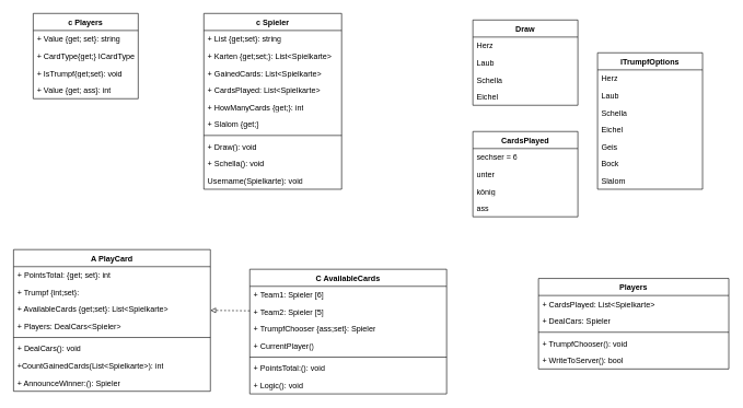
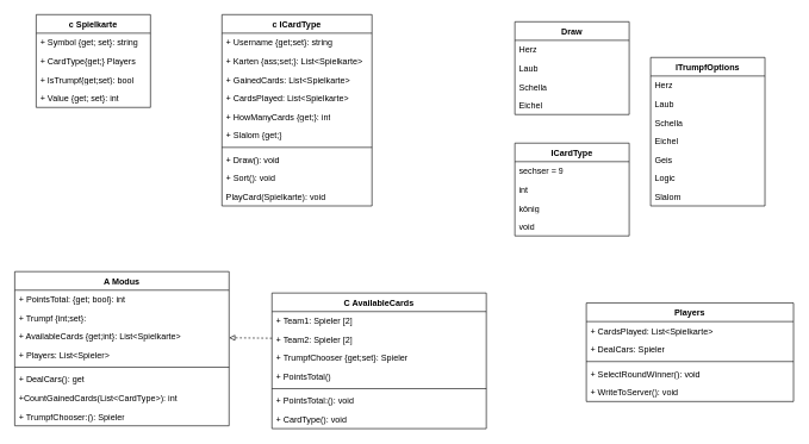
- <mxCell id="2" value="c Players" style="swimlane;fontStyle=1;align=center;verticalAlign=top;childLayout=stackLayout;horizontal=1;startSize=26;horizontalStack=0;resizeParent=1;resizeParentMax=0;resizeLast=0;collapsible=1;marginBottom=0;whiteSpace=wrap;html=1;" parent="1" vertex="1"><mxGeometry x="50" y="20" width="160" height="130" as="geometry" /></mxCell>
+ <mxCell id="2" value="c Spielkarte" style="swimlane;fontStyle=1;align=center;verticalAlign=top;childLayout=stackLayout;horizontal=1;startSize=26;horizontalStack=0;resizeParent=1;resizeParentMax=0;resizeLast=0;collapsible=1;marginBottom=0;whiteSpace=wrap;html=1;" parent="1" vertex="1"><mxGeometry x="50" y="20" width="160" height="130" as="geometry" /></mxCell>
- <mxCell id="12" value="c Spieler" style="swimlane;fontStyle=1;align=center;verticalAlign=top;childLayout=stackLayout;horizontal=1;startSize=26;horizontalStack=0;resizeParent=1;resizeParentMax=0;resizeLast=0;collapsible=1;marginBottom=0;whiteSpace=wrap;html=1;" parent="1" vertex="1"><mxGeometry x="310" y="20" width="210" height="268" as="geometry" /></mxCell>
+ <mxCell id="12" value="c ICardType" style="swimlane;fontStyle=1;align=center;verticalAlign=top;childLayout=stackLayout;horizontal=1;startSize=26;horizontalStack=0;resizeParent=1;resizeParentMax=0;resizeLast=0;collapsible=1;marginBottom=0;whiteSpace=wrap;html=1;" parent="1" vertex="1"><mxGeometry x="310" y="20" width="210" height="268" as="geometry" /></mxCell>
- <mxCell id="3" value="+ Value {get; set}: string" style="text;strokeColor=none;fillColor=none;align=left;verticalAlign=top;spacingLeft=4;spacingRight=4;overflow=hidden;rotatable=0;points=[[0,0.5],[1,0.5]];portConstraint=eastwest;whiteSpace=wrap;html=1;" parent="2" vertex="1"><mxGeometry y="26" width="160" height="26" as="geometry" /></mxCell>
+ <mxCell id="3" value="+ Symbol {get; set}: string" style="text;strokeColor=none;fillColor=none;align=left;verticalAlign=top;spacingLeft=4;spacingRight=4;overflow=hidden;rotatable=0;points=[[0,0.5],[1,0.5]];portConstraint=eastwest;whiteSpace=wrap;html=1;" parent="2" vertex="1"><mxGeometry y="26" width="160" height="26" as="geometry" /></mxCell>
- <mxCell id="13" value="+ List {get;set}: string" style="text;strokeColor=none;fillColor=none;align=left;verticalAlign=top;spacingLeft=4;spacingRight=4;overflow=hidden;rotatable=0;points=[[0,0.5],[1,0.5]];portConstraint=eastwest;whiteSpace=wrap;html=1;" parent="12" vertex="1"><mxGeometry y="26" width="210" height="26" as="geometry" /></mxCell>
+ <mxCell id="13" value="+ Username {get;set}: string" style="text;strokeColor=none;fillColor=none;align=left;verticalAlign=top;spacingLeft=4;spacingRight=4;overflow=hidden;rotatable=0;points=[[0,0.5],[1,0.5]];portConstraint=eastwest;whiteSpace=wrap;html=1;" parent="12" vertex="1"><mxGeometry y="26" width="210" height="26" as="geometry" /></mxCell>
- <mxCell id="4" value="+ CardType{get;} ICardType" style="text;strokeColor=none;fillColor=none;align=left;verticalAlign=top;spacingLeft=4;spacingRight=4;overflow=hidden;rotatable=0;points=[[0,0.5],[1,0.5]];portConstraint=eastwest;whiteSpace=wrap;html=1;" parent="2" vertex="1"><mxGeometry y="52" width="160" height="26" as="geometry" /></mxCell>
+ <mxCell id="4" value="+ CardType{get;} Players" style="text;strokeColor=none;fillColor=none;align=left;verticalAlign=top;spacingLeft=4;spacingRight=4;overflow=hidden;rotatable=0;points=[[0,0.5],[1,0.5]];portConstraint=eastwest;whiteSpace=wrap;html=1;" parent="2" vertex="1"><mxGeometry y="52" width="160" height="26" as="geometry" /></mxCell>
- <mxCell id="14" value="+ Karten {get;set;}: List&amp;lt;Spielkarte&amp;gt;" style="text;strokeColor=none;fillColor=none;align=left;verticalAlign=top;spacingLeft=4;spacingRight=4;overflow=hidden;rotatable=0;points=[[0,0.5],[1,0.5]];portConstraint=eastwest;whiteSpace=wrap;html=1;" parent="12" vertex="1"><mxGeometry y="52" width="210" height="26" as="geometry" /></mxCell>
+ <mxCell id="14" value="+ Karten {ass;set;}: List&amp;lt;Spielkarte&amp;gt;" style="text;strokeColor=none;fillColor=none;align=left;verticalAlign=top;spacingLeft=4;spacingRight=4;overflow=hidden;rotatable=0;points=[[0,0.5],[1,0.5]];portConstraint=eastwest;whiteSpace=wrap;html=1;" parent="12" vertex="1"><mxGeometry y="52" width="210" height="26" as="geometry" /></mxCell>
- <mxCell id="5" value="+ IsTrumpf{get;set}: void" style="text;strokeColor=none;fillColor=none;align=left;verticalAlign=top;spacingLeft=4;spacingRight=4;overflow=hidden;rotatable=0;points=[[0,0.5],[1,0.5]];portConstraint=eastwest;whiteSpace=wrap;html=1;" parent="2" vertex="1"><mxGeometry y="78" width="160" height="26" as="geometry" /></mxCell>
+ <mxCell id="5" value="+ IsTrumpf{get;set}: bool" style="text;strokeColor=none;fillColor=none;align=left;verticalAlign=top;spacingLeft=4;spacingRight=4;overflow=hidden;rotatable=0;points=[[0,0.5],[1,0.5]];portConstraint=eastwest;whiteSpace=wrap;html=1;" parent="2" vertex="1"><mxGeometry y="78" width="160" height="26" as="geometry" /></mxCell>
- <mxCell id="6" value="+ Value {get; ass}: int" style="text;strokeColor=none;fillColor=none;align=left;verticalAlign=top;spacingLeft=4;spacingRight=4;overflow=hidden;rotatable=0;points=[[0,0.5],[1,0.5]];portConstraint=eastwest;whiteSpace=wrap;html=1;" parent="2" vertex="1"><mxGeometry y="104" width="160" height="26" as="geometry" /></mxCell>
+ <mxCell id="6" value="+ Value {get; set}: int" style="text;strokeColor=none;fillColor=none;align=left;verticalAlign=top;spacingLeft=4;spacingRight=4;overflow=hidden;rotatable=0;points=[[0,0.5],[1,0.5]];portConstraint=eastwest;whiteSpace=wrap;html=1;" parent="2" vertex="1"><mxGeometry y="104" width="160" height="26" as="geometry" /></mxCell>
- <mxCell id="7" value="CardsPlayed" style="swimlane;fontStyle=1;align=center;verticalAlign=top;childLayout=stackLayout;horizontal=1;startSize=26;horizontalStack=0;resizeParent=1;resizeParentMax=0;resizeLast=0;collapsible=1;marginBottom=0;whiteSpace=wrap;html=1;" parent="1" vertex="1"><mxGeometry x="720" y="200" width="160" height="130" as="geometry" /></mxCell>
+ <mxCell id="7" value="ICardType" style="swimlane;fontStyle=1;align=center;verticalAlign=top;childLayout=stackLayout;horizontal=1;startSize=26;horizontalStack=0;resizeParent=1;resizeParentMax=0;resizeLast=0;collapsible=1;marginBottom=0;whiteSpace=wrap;html=1;" parent="1" vertex="1"><mxGeometry x="720" y="200" width="160" height="130" as="geometry" /></mxCell>
- <mxCell id="8" value="sechser = 6" style="text;strokeColor=none;fillColor=none;align=left;verticalAlign=top;spacingLeft=4;spacingRight=4;overflow=hidden;rotatable=0;points=[[0,0.5],[1,0.5]];portConstraint=eastwest;whiteSpace=wrap;html=1;" parent="7" vertex="1"><mxGeometry y="26" width="160" height="26" as="geometry" /></mxCell>
+ <mxCell id="8" value="sechser = 9" style="text;strokeColor=none;fillColor=none;align=left;verticalAlign=top;spacingLeft=4;spacingRight=4;overflow=hidden;rotatable=0;points=[[0,0.5],[1,0.5]];portConstraint=eastwest;whiteSpace=wrap;html=1;" parent="7" vertex="1"><mxGeometry y="26" width="160" height="26" as="geometry" /></mxCell>
- <mxCell id="21" value="+ Schella(): void" style="text;strokeColor=none;fillColor=none;align=left;verticalAlign=top;spacingLeft=4;spacingRight=4;overflow=hidden;rotatable=0;points=[[0,0.5],[1,0.5]];portConstraint=eastwest;whiteSpace=wrap;html=1;" parent="12" vertex="1"><mxGeometry y="216" width="210" height="26" as="geometry" /></mxCell>
+ <mxCell id="21" value="+ Sort(): void" style="text;strokeColor=none;fillColor=none;align=left;verticalAlign=top;spacingLeft=4;spacingRight=4;overflow=hidden;rotatable=0;points=[[0,0.5],[1,0.5]];portConstraint=eastwest;whiteSpace=wrap;html=1;" parent="12" vertex="1"><mxGeometry y="216" width="210" height="26" as="geometry" /></mxCell>
- <mxCell id="43" value="Bock" style="text;strokeColor=none;fillColor=none;align=left;verticalAlign=top;spacingLeft=4;spacingRight=4;overflow=hidden;rotatable=0;points=[[0,0.5],[1,0.5]];portConstraint=eastwest;whiteSpace=wrap;html=1;" parent="37" vertex="1"><mxGeometry y="156" width="160" height="26" as="geometry" /></mxCell>
+ <mxCell id="43" value="Logic" style="text;strokeColor=none;fillColor=none;align=left;verticalAlign=top;spacingLeft=4;spacingRight=4;overflow=hidden;rotatable=0;points=[[0,0.5],[1,0.5]];portConstraint=eastwest;whiteSpace=wrap;html=1;" parent="37" vertex="1"><mxGeometry y="156" width="160" height="26" as="geometry" /></mxCell>
- <mxCell id="9" value="unter&amp;nbsp;" style="text;strokeColor=none;fillColor=none;align=left;verticalAlign=top;spacingLeft=4;spacingRight=4;overflow=hidden;rotatable=0;points=[[0,0.5],[1,0.5]];portConstraint=eastwest;whiteSpace=wrap;html=1;" parent="7" vertex="1"><mxGeometry y="52" width="160" height="26" as="geometry" /></mxCell>
+ <mxCell id="9" value="int&amp;nbsp;" style="text;strokeColor=none;fillColor=none;align=left;verticalAlign=top;spacingLeft=4;spacingRight=4;overflow=hidden;rotatable=0;points=[[0,0.5],[1,0.5]];portConstraint=eastwest;whiteSpace=wrap;html=1;" parent="7" vertex="1"><mxGeometry y="52" width="160" height="26" as="geometry" /></mxCell>
- <mxCell id="22" value="Username(Spielkarte): void" style="text;strokeColor=none;fillColor=none;align=left;verticalAlign=top;spacingLeft=4;spacingRight=4;overflow=hidden;rotatable=0;points=[[0,0.5],[1,0.5]];portConstraint=eastwest;whiteSpace=wrap;html=1;" parent="12" vertex="1"><mxGeometry y="242" width="210" height="26" as="geometry" /></mxCell>
+ <mxCell id="22" value="PlayCard(Spielkarte): void" style="text;strokeColor=none;fillColor=none;align=left;verticalAlign=top;spacingLeft=4;spacingRight=4;overflow=hidden;rotatable=0;points=[[0,0.5],[1,0.5]];portConstraint=eastwest;whiteSpace=wrap;html=1;" parent="12" vertex="1"><mxGeometry y="242" width="210" height="26" as="geometry" /></mxCell>
- <mxCell id="11" value="ass" style="text;strokeColor=none;fillColor=none;align=left;verticalAlign=top;spacingLeft=4;spacingRight=4;overflow=hidden;rotatable=0;points=[[0,0.5],[1,0.5]];portConstraint=eastwest;whiteSpace=wrap;html=1;" parent="7" vertex="1"><mxGeometry y="104" width="160" height="26" as="geometry" /></mxCell>
+ <mxCell id="11" value="void" style="text;strokeColor=none;fillColor=none;align=left;verticalAlign=top;spacingLeft=4;spacingRight=4;overflow=hidden;rotatable=0;points=[[0,0.5],[1,0.5]];portConstraint=eastwest;whiteSpace=wrap;html=1;" parent="7" vertex="1"><mxGeometry y="104" width="160" height="26" as="geometry" /></mxCell>
- <mxCell id="28" value="A PlayCard" style="swimlane;fontStyle=1;align=center;verticalAlign=top;childLayout=stackLayout;horizontal=1;startSize=26;horizontalStack=0;resizeParent=1;resizeParentMax=0;resizeLast=0;collapsible=1;marginBottom=0;whiteSpace=wrap;html=1;" parent="1" vertex="1"><mxGeometry x="20" y="380" width="300" height="216" as="geometry" /></mxCell>
+ <mxCell id="28" value="A Modus" style="swimlane;fontStyle=1;align=center;verticalAlign=top;childLayout=stackLayout;horizontal=1;startSize=26;horizontalStack=0;resizeParent=1;resizeParentMax=0;resizeLast=0;collapsible=1;marginBottom=0;whiteSpace=wrap;html=1;" parent="1" vertex="1"><mxGeometry x="20" y="380" width="300" height="216" as="geometry" /></mxCell>
- <mxCell id="29" value="+ PointsTotal: {get; set}: int" style="text;strokeColor=none;fillColor=none;align=left;verticalAlign=top;spacingLeft=4;spacingRight=4;overflow=hidden;rotatable=0;points=[[0,0.5],[1,0.5]];portConstraint=eastwest;whiteSpace=wrap;html=1;" parent="28" vertex="1"><mxGeometry y="26" width="300" height="26" as="geometry" /></mxCell>
+ <mxCell id="29" value="+ PointsTotal: {get; bool}: int" style="text;strokeColor=none;fillColor=none;align=left;verticalAlign=top;spacingLeft=4;spacingRight=4;overflow=hidden;rotatable=0;points=[[0,0.5],[1,0.5]];portConstraint=eastwest;whiteSpace=wrap;html=1;" parent="28" vertex="1"><mxGeometry y="26" width="300" height="26" as="geometry" /></mxCell>
- <mxCell id="46" value="+ Team1: Spieler [6]" style="text;strokeColor=none;fillColor=none;align=left;verticalAlign=top;spacingLeft=4;spacingRight=4;overflow=hidden;rotatable=0;points=[[0,0.5],[1,0.5]];portConstraint=eastwest;whiteSpace=wrap;html=1;" parent="45" vertex="1"><mxGeometry y="26" width="300" height="26" as="geometry" /></mxCell>
+ <mxCell id="46" value="+ Team1: Spieler [2]" style="text;strokeColor=none;fillColor=none;align=left;verticalAlign=top;spacingLeft=4;spacingRight=4;overflow=hidden;rotatable=0;points=[[0,0.5],[1,0.5]];portConstraint=eastwest;whiteSpace=wrap;html=1;" parent="45" vertex="1"><mxGeometry y="26" width="300" height="26" as="geometry" /></mxCell>
- <mxCell id="31" value="+ AvailableCards {get;set}: List&amp;lt;Spielkarte&amp;gt;" style="text;strokeColor=none;fillColor=none;align=left;verticalAlign=top;spacingLeft=4;spacingRight=4;overflow=hidden;rotatable=0;points=[[0,0.5],[1,0.5]];portConstraint=eastwest;whiteSpace=wrap;html=1;" parent="28" vertex="1"><mxGeometry y="78" width="300" height="26" as="geometry" /></mxCell>
+ <mxCell id="31" value="+ AvailableCards {get;int}: List&amp;lt;Spielkarte&amp;gt;" style="text;strokeColor=none;fillColor=none;align=left;verticalAlign=top;spacingLeft=4;spacingRight=4;overflow=hidden;rotatable=0;points=[[0,0.5],[1,0.5]];portConstraint=eastwest;whiteSpace=wrap;html=1;" parent="28" vertex="1"><mxGeometry y="78" width="300" height="26" as="geometry" /></mxCell>
- <mxCell id="47" value="+ Team2: Spieler [5]" style="text;strokeColor=none;fillColor=none;align=left;verticalAlign=top;spacingLeft=4;spacingRight=4;overflow=hidden;rotatable=0;points=[[0,0.5],[1,0.5]];portConstraint=eastwest;whiteSpace=wrap;html=1;" parent="45" vertex="1"><mxGeometry y="52" width="300" height="26" as="geometry" /></mxCell>
+ <mxCell id="47" value="+ Team2: Spieler [2]" style="text;strokeColor=none;fillColor=none;align=left;verticalAlign=top;spacingLeft=4;spacingRight=4;overflow=hidden;rotatable=0;points=[[0,0.5],[1,0.5]];portConstraint=eastwest;whiteSpace=wrap;html=1;" parent="45" vertex="1"><mxGeometry y="52" width="300" height="26" as="geometry" /></mxCell>
- <mxCell id="32" value="+ Players: DealCars&amp;lt;Spieler&amp;gt;" style="text;strokeColor=none;fillColor=none;align=left;verticalAlign=top;spacingLeft=4;spacingRight=4;overflow=hidden;rotatable=0;points=[[0,0.5],[1,0.5]];portConstraint=eastwest;whiteSpace=wrap;html=1;" parent="28" vertex="1"><mxGeometry y="104" width="300" height="26" as="geometry" /></mxCell>
+ <mxCell id="32" value="+ Players: List&amp;lt;Spieler&amp;gt;" style="text;strokeColor=none;fillColor=none;align=left;verticalAlign=top;spacingLeft=4;spacingRight=4;overflow=hidden;rotatable=0;points=[[0,0.5],[1,0.5]];portConstraint=eastwest;whiteSpace=wrap;html=1;" parent="28" vertex="1"><mxGeometry y="104" width="300" height="26" as="geometry" /></mxCell>
- <mxCell id="48" value="+ TrumpfChooser {ass;set}: Spieler" style="text;strokeColor=none;fillColor=none;align=left;verticalAlign=top;spacingLeft=4;spacingRight=4;overflow=hidden;rotatable=0;points=[[0,0.5],[1,0.5]];portConstraint=eastwest;whiteSpace=wrap;html=1;" parent="45" vertex="1"><mxGeometry y="78" width="300" height="26" as="geometry" /></mxCell>
+ <mxCell id="48" value="+ TrumpfChooser {get;set}: Spieler" style="text;strokeColor=none;fillColor=none;align=left;verticalAlign=top;spacingLeft=4;spacingRight=4;overflow=hidden;rotatable=0;points=[[0,0.5],[1,0.5]];portConstraint=eastwest;whiteSpace=wrap;html=1;" parent="45" vertex="1"><mxGeometry y="78" width="300" height="26" as="geometry" /></mxCell>
- <mxCell id="58" value="+ TrumpfChooser(): void" style="text;strokeColor=none;fillColor=none;align=left;verticalAlign=top;spacingLeft=4;spacingRight=4;overflow=hidden;rotatable=0;points=[[0,0.5],[1,0.5]];portConstraint=eastwest;whiteSpace=wrap;html=1;" vertex="1" parent="54"><mxGeometry y="86" width="290" height="26" as="geometry" /></mxCell>
+ <mxCell id="58" value="+ SelectRoundWinner(): void" style="text;strokeColor=none;fillColor=none;align=left;verticalAlign=top;spacingLeft=4;spacingRight=4;overflow=hidden;rotatable=0;points=[[0,0.5],[1,0.5]];portConstraint=eastwest;whiteSpace=wrap;html=1;" vertex="1" parent="54"><mxGeometry y="86" width="290" height="26" as="geometry" /></mxCell>
- <mxCell id="49" value="+ CurrentPlayer()" style="text;strokeColor=none;fillColor=none;align=left;verticalAlign=top;spacingLeft=4;spacingRight=4;overflow=hidden;rotatable=0;points=[[0,0.5],[1,0.5]];portConstraint=eastwest;whiteSpace=wrap;html=1;" vertex="1" parent="45"><mxGeometry y="104" width="300" height="26" as="geometry" /></mxCell>
+ <mxCell id="49" value="+ PointsTotal()" style="text;strokeColor=none;fillColor=none;align=left;verticalAlign=top;spacingLeft=4;spacingRight=4;overflow=hidden;rotatable=0;points=[[0,0.5],[1,0.5]];portConstraint=eastwest;whiteSpace=wrap;html=1;" vertex="1" parent="45"><mxGeometry y="104" width="300" height="26" as="geometry" /></mxCell>
- <mxCell id="34" value="+ DealCars(): void" style="text;strokeColor=none;fillColor=none;align=left;verticalAlign=top;spacingLeft=4;spacingRight=4;overflow=hidden;rotatable=0;points=[[0,0.5],[1,0.5]];portConstraint=eastwest;whiteSpace=wrap;html=1;" parent="28" vertex="1"><mxGeometry y="138" width="300" height="26" as="geometry" /></mxCell>
+ <mxCell id="34" value="+ DealCars(): get" style="text;strokeColor=none;fillColor=none;align=left;verticalAlign=top;spacingLeft=4;spacingRight=4;overflow=hidden;rotatable=0;points=[[0,0.5],[1,0.5]];portConstraint=eastwest;whiteSpace=wrap;html=1;" parent="28" vertex="1"><mxGeometry y="138" width="300" height="26" as="geometry" /></mxCell>
- <mxCell id="59" value="+ WriteToServer(): bool" style="text;strokeColor=none;fillColor=none;align=left;verticalAlign=top;spacingLeft=4;spacingRight=4;overflow=hidden;rotatable=0;points=[[0,0.5],[1,0.5]];portConstraint=eastwest;whiteSpace=wrap;html=1;" vertex="1" parent="54"><mxGeometry y="112" width="290" height="26" as="geometry" /></mxCell>
+ <mxCell id="59" value="+ WriteToServer(): void" style="text;strokeColor=none;fillColor=none;align=left;verticalAlign=top;spacingLeft=4;spacingRight=4;overflow=hidden;rotatable=0;points=[[0,0.5],[1,0.5]];portConstraint=eastwest;whiteSpace=wrap;html=1;" vertex="1" parent="54"><mxGeometry y="112" width="290" height="26" as="geometry" /></mxCell>
- <mxCell id="35" value="+CountGainedCards(List&amp;lt;Spielkarte&amp;gt;): int" style="text;strokeColor=none;fillColor=none;align=left;verticalAlign=top;spacingLeft=4;spacingRight=4;overflow=hidden;rotatable=0;points=[[0,0.5],[1,0.5]];portConstraint=eastwest;whiteSpace=wrap;html=1;" parent="28" vertex="1"><mxGeometry y="164" width="300" height="26" as="geometry" /></mxCell>
+ <mxCell id="35" value="+CountGainedCards(List&amp;lt;CardType&amp;gt;): int" style="text;strokeColor=none;fillColor=none;align=left;verticalAlign=top;spacingLeft=4;spacingRight=4;overflow=hidden;rotatable=0;points=[[0,0.5],[1,0.5]];portConstraint=eastwest;whiteSpace=wrap;html=1;" parent="28" vertex="1"><mxGeometry y="164" width="300" height="26" as="geometry" /></mxCell>
- <mxCell id="36" value="+ AnnounceWinner:(): Spieler" style="text;strokeColor=none;fillColor=none;align=left;verticalAlign=top;spacingLeft=4;spacingRight=4;overflow=hidden;rotatable=0;points=[[0,0.5],[1,0.5]];portConstraint=eastwest;whiteSpace=wrap;html=1;" parent="28" vertex="1"><mxGeometry y="190" width="300" height="26" as="geometry" /></mxCell>
+ <mxCell id="36" value="+ TrumpfChooser:(): Spieler" style="text;strokeColor=none;fillColor=none;align=left;verticalAlign=top;spacingLeft=4;spacingRight=4;overflow=hidden;rotatable=0;points=[[0,0.5],[1,0.5]];portConstraint=eastwest;whiteSpace=wrap;html=1;" parent="28" vertex="1"><mxGeometry y="190" width="300" height="26" as="geometry" /></mxCell>
- <mxCell id="52" value="+ Logic(): void" style="text;strokeColor=none;fillColor=none;align=left;verticalAlign=top;spacingLeft=4;spacingRight=4;overflow=hidden;rotatable=0;points=[[0,0.5],[1,0.5]];portConstraint=eastwest;whiteSpace=wrap;html=1;" vertex="1" parent="45"><mxGeometry y="164" width="300" height="26" as="geometry" /></mxCell>
+ <mxCell id="52" value="+ CardType(): void" style="text;strokeColor=none;fillColor=none;align=left;verticalAlign=top;spacingLeft=4;spacingRight=4;overflow=hidden;rotatable=0;points=[[0,0.5],[1,0.5]];portConstraint=eastwest;whiteSpace=wrap;html=1;" vertex="1" parent="45"><mxGeometry y="164" width="300" height="26" as="geometry" /></mxCell>
